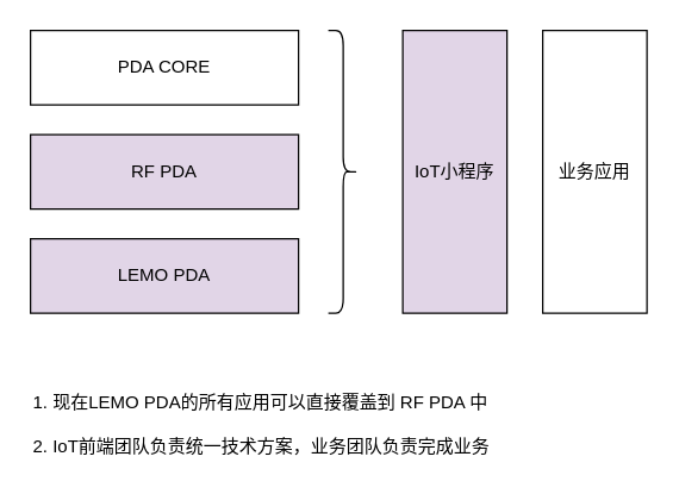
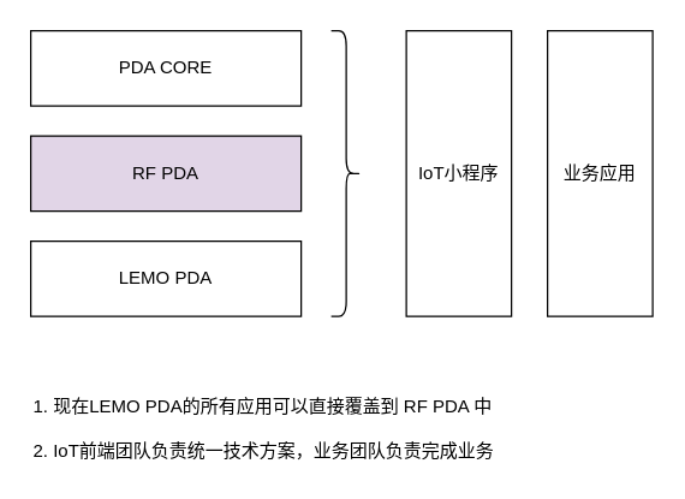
- <mxCell id="6" value="IoT小程序" style="rounded=0;whiteSpace=wrap;html=1;fillColor=#e1d5e7;" vertex="1" parent="1"><mxGeometry x="270" y="20" width="70" height="190" as="geometry" /></mxCell>
+ <mxCell id="6" value="IoT小程序" style="rounded=0;whiteSpace=wrap;html=1;" vertex="1" parent="1"><mxGeometry x="270" y="20" width="70" height="190" as="geometry" /></mxCell>
- <mxCell id="5" value="LEMO PDA" style="rounded=0;whiteSpace=wrap;html=1;fillColor=#e1d5e7;" vertex="1" parent="1"><mxGeometry x="20" y="160" width="180" height="50" as="geometry" /></mxCell>
+ <mxCell id="5" value="LEMO PDA" style="rounded=0;whiteSpace=wrap;html=1;" vertex="1" parent="1"><mxGeometry x="20" y="160" width="180" height="50" as="geometry" /></mxCell>
